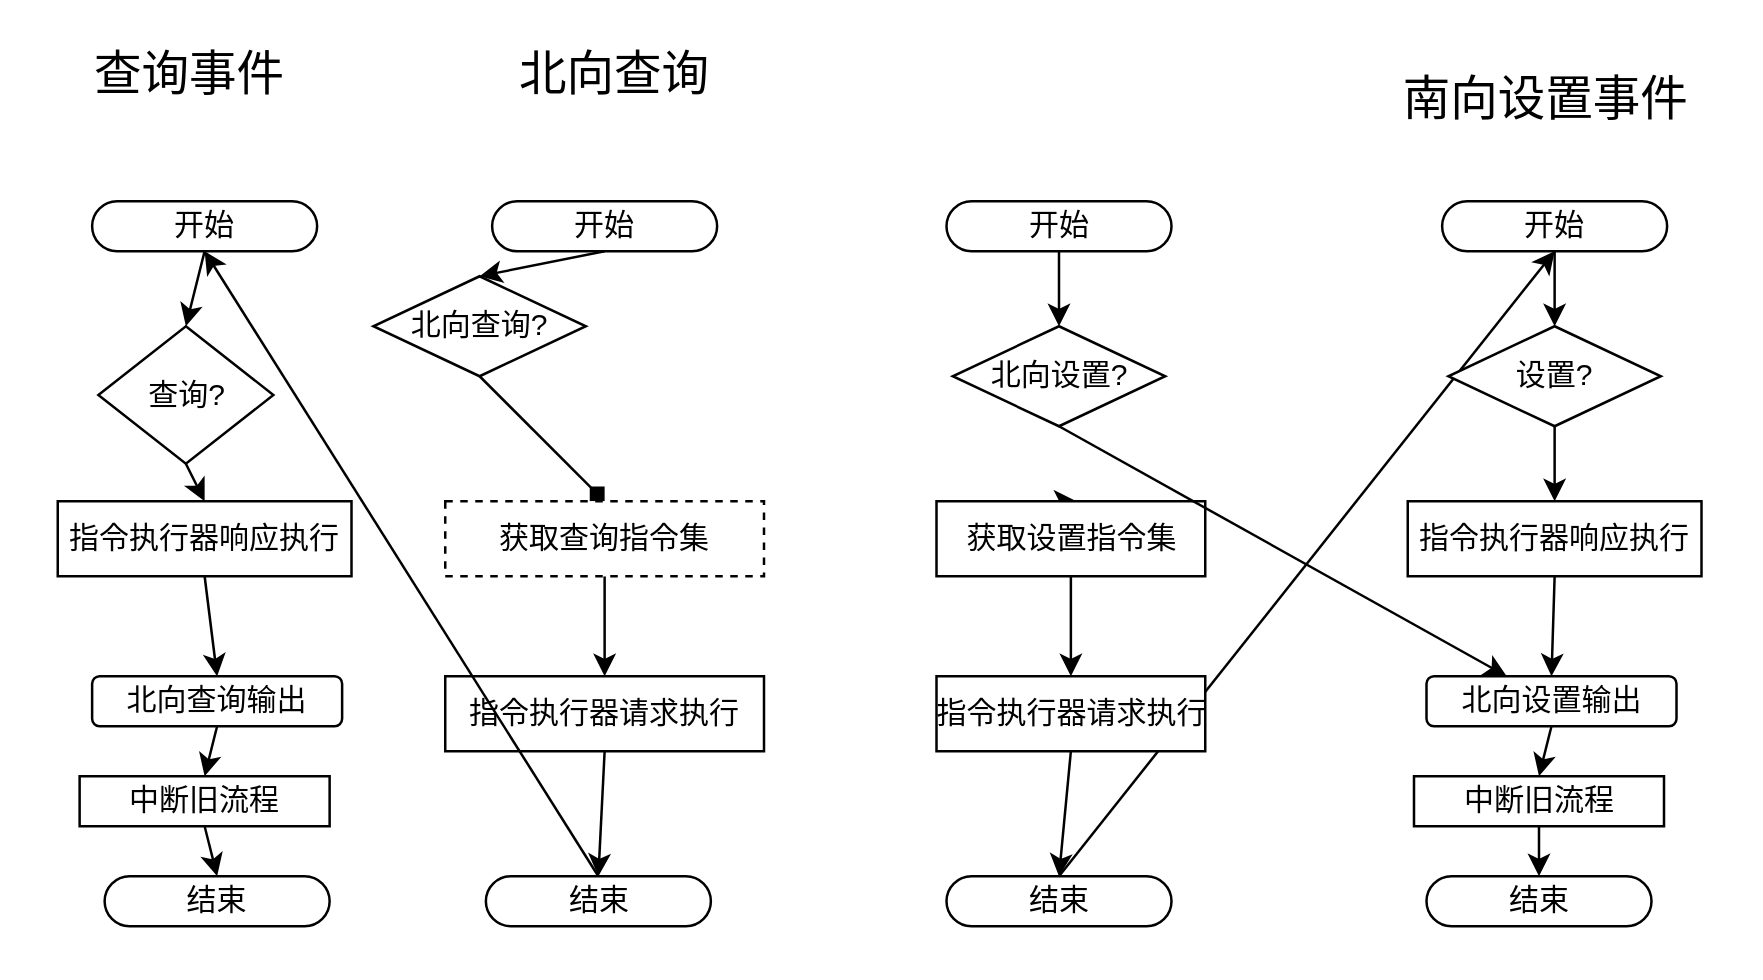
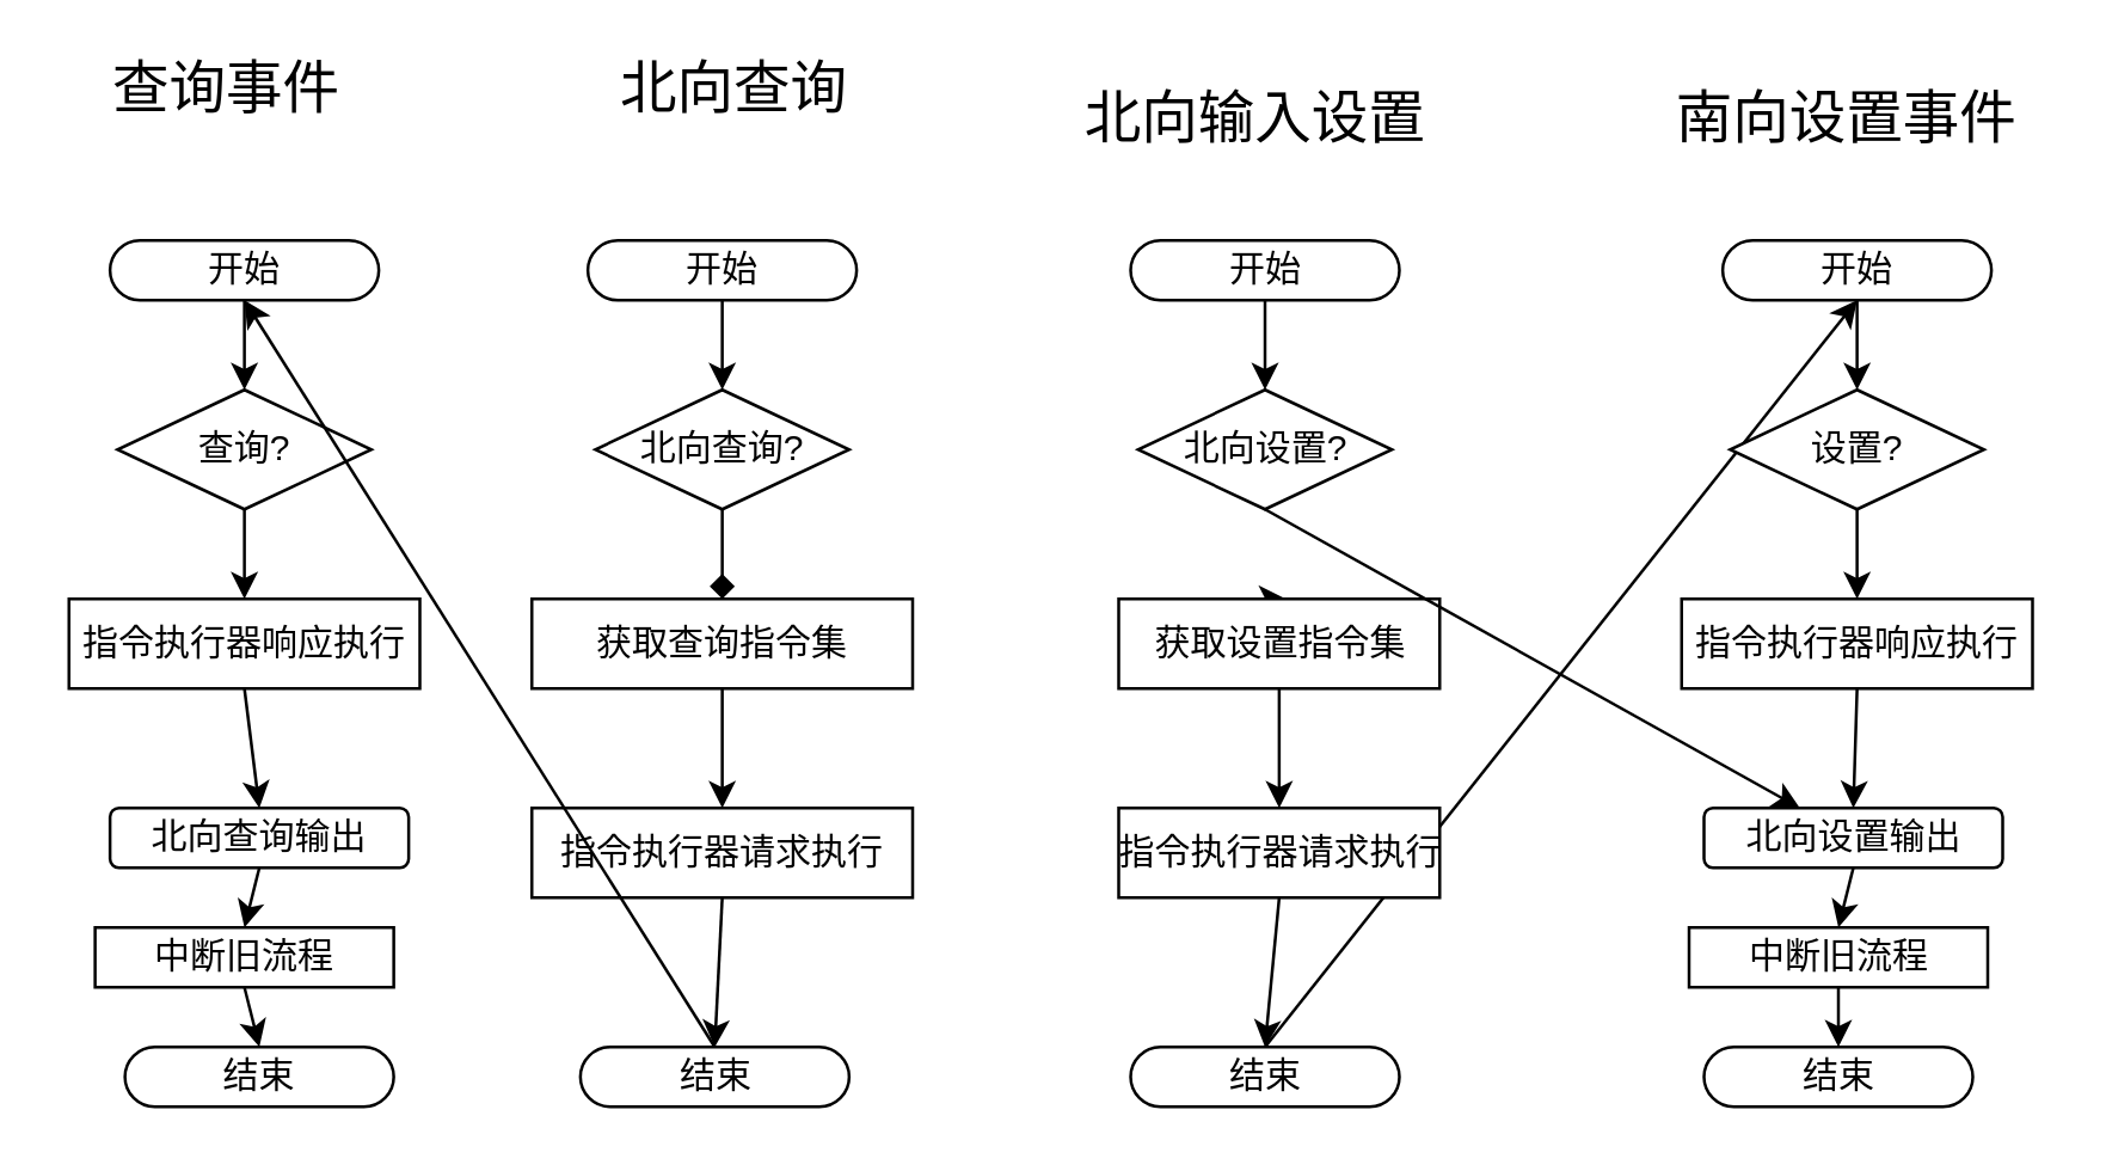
+ <mxCell id="32" value="北向输入设置" style="text;html=1;strokeColor=none;fillColor=none;align=center;verticalAlign=middle;whiteSpace=wrap;rounded=0;fontSize=19;" parent="1" vertex="1"><mxGeometry x="350" y="30" width="140" height="20" as="geometry" /></mxCell>
- <mxCell id="19" value="北向查询?" style="shape=rhombus;html=1;dashed=0;whitespace=wrap;perimeter=rhombusPerimeter;" parent="1" vertex="1"><mxGeometry x="148.75" y="110" width="85" height="40" as="geometry" /></mxCell>
+ <mxCell id="19" value="北向查询?" style="shape=rhombus;html=1;dashed=0;whitespace=wrap;perimeter=rhombusPerimeter;" parent="1" vertex="1"><mxGeometry x="198.75" y="130" width="85" height="40" as="geometry" /></mxCell>
- <mxCell id="11" value="查询?" style="shape=rhombus;html=1;dashed=0;whitespace=wrap;perimeter=rhombusPerimeter;" parent="1" vertex="1"><mxGeometry x="38.75" y="130" width="70" height="55" as="geometry" /></mxCell>
+ <mxCell id="11" value="查询?" style="shape=rhombus;html=1;dashed=0;whitespace=wrap;perimeter=rhombusPerimeter;" parent="1" vertex="1"><mxGeometry x="38.75" y="130" width="85" height="40" as="geometry" /></mxCell>
- <mxCell id="42" value="获取查询指令集" style="html=1;dashed=1;whitespace=wrap;fontSize=12;" vertex="1" parent="1"><mxGeometry x="177.5" y="200" width="127.5" height="30" as="geometry" /></mxCell>
+ <mxCell id="42" value="获取查询指令集" style="html=1;dashed=0;whitespace=wrap;fontSize=12;" vertex="1" parent="1"><mxGeometry x="177.5" y="200" width="127.5" height="30" as="geometry" /></mxCell>
